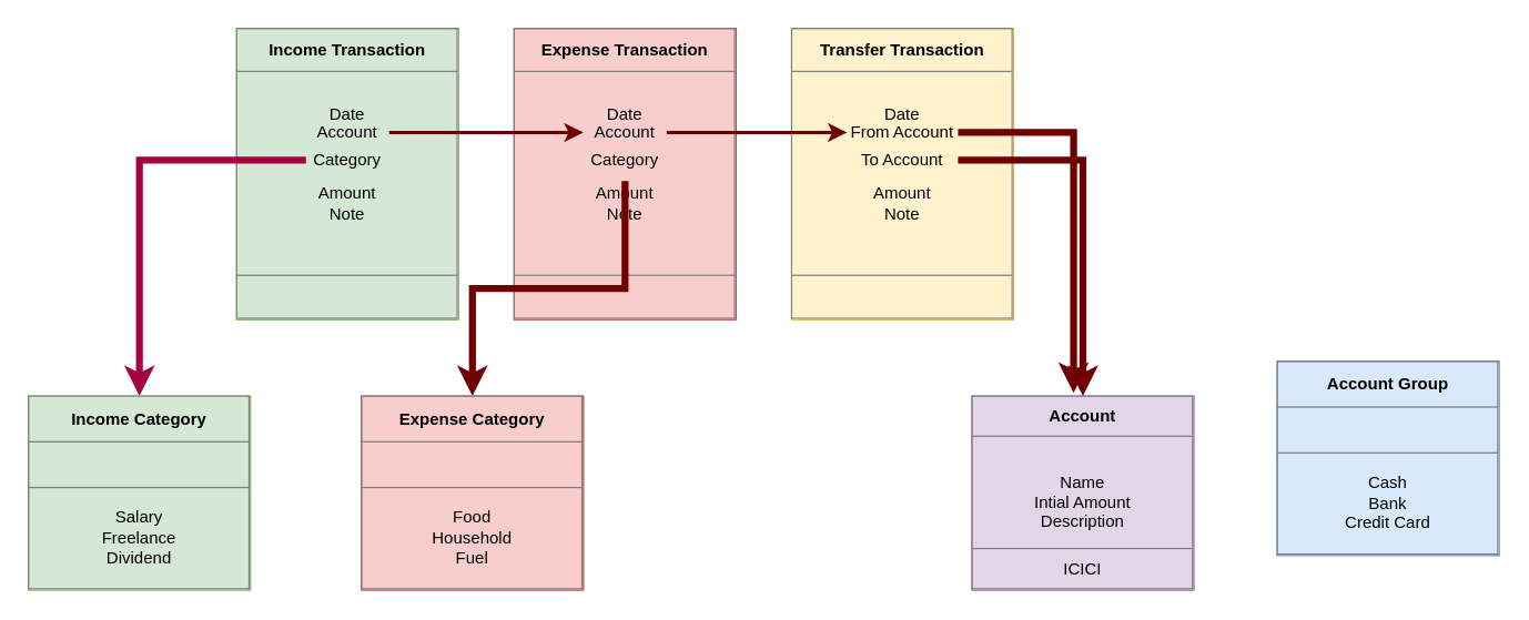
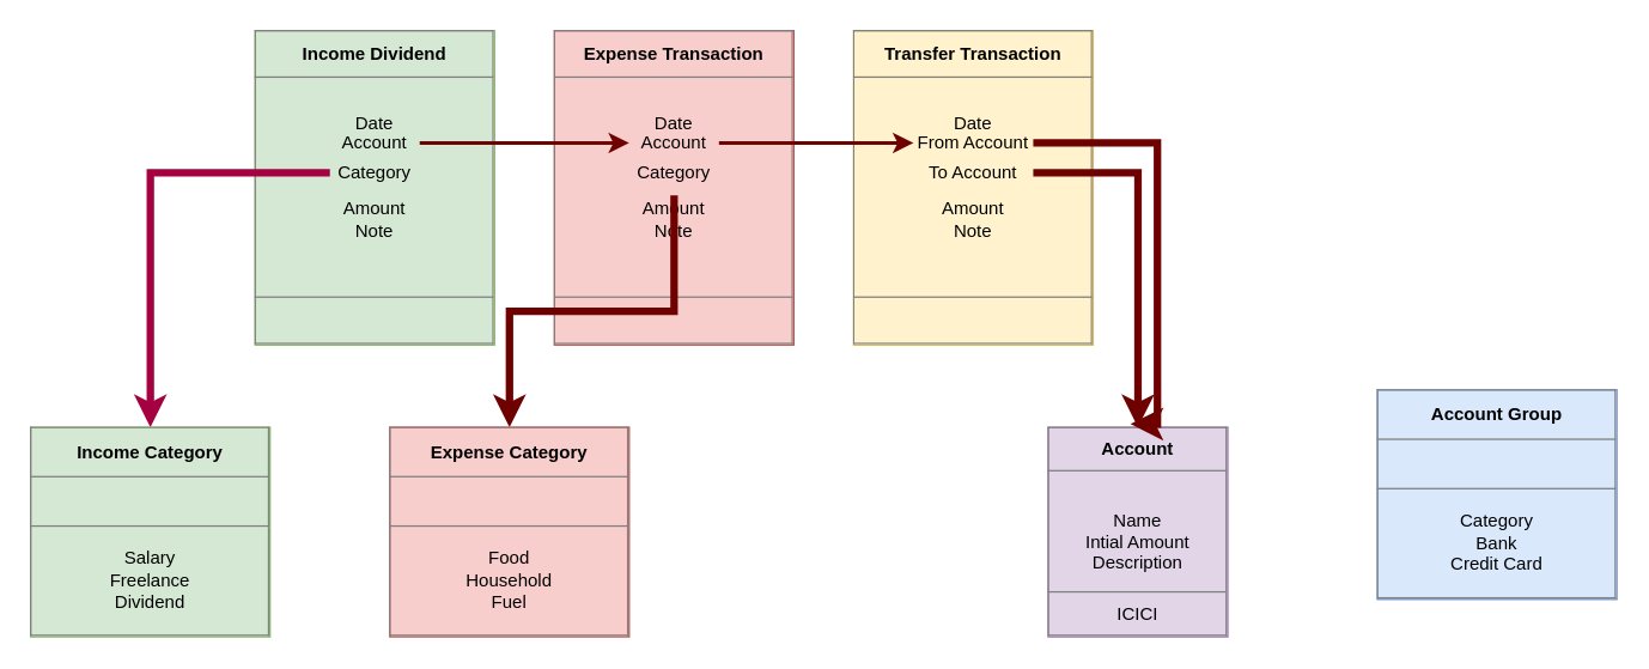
- <mxCell id="4" value="&lt;table border=&quot;1&quot; width=&quot;100%&quot; cellpadding=&quot;4&quot; style=&quot;width: 100% ; height: 100% ; border-collapse: collapse&quot;&gt;&lt;tbody&gt;&lt;tr&gt;&lt;th align=&quot;center&quot;&gt;Income Transaction&lt;/th&gt;&lt;/tr&gt;&lt;tr&gt;&lt;td align=&quot;center&quot;&gt;Date&lt;br&gt;&lt;br&gt;&lt;br&gt;&lt;br&gt;Amount&lt;br&gt;Note&lt;br&gt;&lt;br&gt;&lt;/td&gt;&lt;/tr&gt;&lt;tr&gt;&lt;td align=&quot;center&quot;&gt;&lt;br&gt;&lt;/td&gt;&lt;/tr&gt;&lt;/tbody&gt;&lt;/table&gt;" style="text;html=1;strokeColor=#82b366;fillColor=#d5e8d4;overflow=fill;" vertex="1" parent="1"><mxGeometry x="170" y="20" width="160" height="210" as="geometry" /></mxCell>
+ <mxCell id="4" value="&lt;table border=&quot;1&quot; width=&quot;100%&quot; cellpadding=&quot;4&quot; style=&quot;width: 100% ; height: 100% ; border-collapse: collapse&quot;&gt;&lt;tbody&gt;&lt;tr&gt;&lt;th align=&quot;center&quot;&gt;Income Dividend&lt;/th&gt;&lt;/tr&gt;&lt;tr&gt;&lt;td align=&quot;center&quot;&gt;Date&lt;br&gt;&lt;br&gt;&lt;br&gt;&lt;br&gt;Amount&lt;br&gt;Note&lt;br&gt;&lt;br&gt;&lt;/td&gt;&lt;/tr&gt;&lt;tr&gt;&lt;td align=&quot;center&quot;&gt;&lt;br&gt;&lt;/td&gt;&lt;/tr&gt;&lt;/tbody&gt;&lt;/table&gt;" style="text;html=1;strokeColor=#82b366;fillColor=#d5e8d4;overflow=fill;" vertex="1" parent="1"><mxGeometry x="170" y="20" width="160" height="210" as="geometry" /></mxCell>
- <mxCell id="2" value="&lt;table border=&quot;1&quot; width=&quot;100%&quot; cellpadding=&quot;4&quot; style=&quot;width: 100% ; height: 100% ; border-collapse: collapse&quot;&gt;&lt;tbody&gt;&lt;tr&gt;&lt;th align=&quot;center&quot;&gt;&lt;b&gt;Account Group&lt;/b&gt;&lt;/th&gt;&lt;/tr&gt;&lt;tr&gt;&lt;td align=&quot;center&quot;&gt;&lt;br&gt;&lt;/td&gt;&lt;/tr&gt;&lt;tr&gt;&lt;td align=&quot;center&quot;&gt;Cash&lt;br&gt;Bank&lt;br&gt;Credit Card&lt;/td&gt;&lt;/tr&gt;&lt;/tbody&gt;&lt;/table&gt;" style="text;html=1;strokeColor=#6c8ebf;fillColor=#dae8fc;overflow=fill;" vertex="1" parent="1"><mxGeometry x="920" y="260" width="160" height="140" as="geometry" /></mxCell>
+ <mxCell id="2" value="&lt;table border=&quot;1&quot; width=&quot;100%&quot; cellpadding=&quot;4&quot; style=&quot;width: 100% ; height: 100% ; border-collapse: collapse&quot;&gt;&lt;tbody&gt;&lt;tr&gt;&lt;th align=&quot;center&quot;&gt;&lt;b&gt;Account Group&lt;/b&gt;&lt;/th&gt;&lt;/tr&gt;&lt;tr&gt;&lt;td align=&quot;center&quot;&gt;&lt;br&gt;&lt;/td&gt;&lt;/tr&gt;&lt;tr&gt;&lt;td align=&quot;center&quot;&gt;Category&lt;br&gt;Bank&lt;br&gt;Credit Card&lt;/td&gt;&lt;/tr&gt;&lt;/tbody&gt;&lt;/table&gt;" style="text;html=1;strokeColor=#6c8ebf;fillColor=#dae8fc;overflow=fill;" vertex="1" parent="1"><mxGeometry x="920" y="260" width="160" height="140" as="geometry" /></mxCell>
- <mxCell id="3" value="&lt;table border=&quot;1&quot; width=&quot;100%&quot; cellpadding=&quot;4&quot; style=&quot;width: 100% ; height: 100% ; border-collapse: collapse&quot;&gt;&lt;tbody&gt;&lt;tr&gt;&lt;th align=&quot;center&quot;&gt;&lt;b&gt;Account&lt;/b&gt;&lt;/th&gt;&lt;/tr&gt;&lt;tr&gt;&lt;td align=&quot;center&quot;&gt;&lt;br&gt;Name&lt;br&gt;Intial Amount&lt;br&gt;Description&lt;/td&gt;&lt;/tr&gt;&lt;tr&gt;&lt;td align=&quot;center&quot;&gt;ICICI&lt;/td&gt;&lt;/tr&gt;&lt;/tbody&gt;&lt;/table&gt;" style="text;html=1;strokeColor=#9673a6;fillColor=#e1d5e7;overflow=fill;" vertex="1" parent="1"><mxGeometry x="700" y="285" width="160" height="140" as="geometry" /></mxCell>
+ <mxCell id="3" value="&lt;table border=&quot;1&quot; width=&quot;100%&quot; cellpadding=&quot;4&quot; style=&quot;width: 100% ; height: 100% ; border-collapse: collapse&quot;&gt;&lt;tbody&gt;&lt;tr&gt;&lt;th align=&quot;center&quot;&gt;&lt;b&gt;Account&lt;/b&gt;&lt;/th&gt;&lt;/tr&gt;&lt;tr&gt;&lt;td align=&quot;center&quot;&gt;&lt;br&gt;Name&lt;br&gt;Intial Amount&lt;br&gt;Description&lt;/td&gt;&lt;/tr&gt;&lt;tr&gt;&lt;td align=&quot;center&quot;&gt;ICICI&lt;/td&gt;&lt;/tr&gt;&lt;/tbody&gt;&lt;/table&gt;" style="text;html=1;strokeColor=#9673a6;fillColor=#e1d5e7;overflow=fill;" vertex="1" parent="1"><mxGeometry x="700" y="285" width="120" height="140" as="geometry" /></mxCell>
